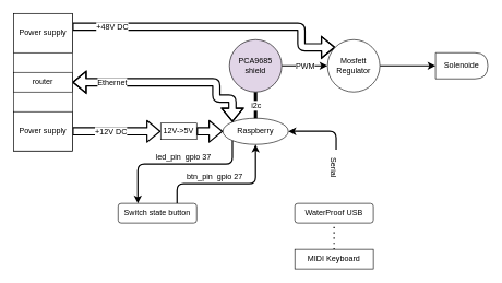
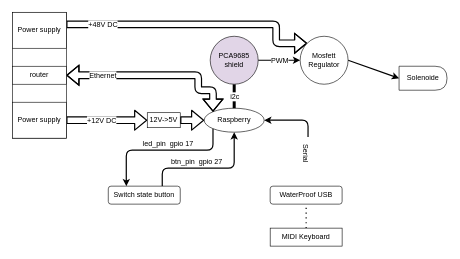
- <mxCell id="22" value="Solenoide" style="shape=delay;whiteSpace=wrap;html=1;fontSize=12;" parent="1" vertex="1"><mxGeometry x="665" y="80" width="80" height="40" as="geometry" /></mxCell>
+ <mxCell id="22" value="Solenoide" style="shape=delay;whiteSpace=wrap;html=1;fontSize=12;" parent="1" vertex="1"><mxGeometry x="665" y="110" width="80" height="40" as="geometry" /></mxCell>
- <mxCell id="6" value="led_pin&amp;nbsp; gpio 37" style="text;strokeColor=none;align=center;fillColor=none;html=1;verticalAlign=middle;whiteSpace=wrap;rounded=0;fontSize=12;" parent="1" vertex="1"><mxGeometry x="235" y="225" width="90" height="30" as="geometry" /></mxCell>
+ <mxCell id="6" value="led_pin&amp;nbsp; gpio 17" style="text;strokeColor=none;align=center;fillColor=none;html=1;verticalAlign=middle;whiteSpace=wrap;rounded=0;fontSize=12;" parent="1" vertex="1"><mxGeometry x="235" y="225" width="90" height="30" as="geometry" /></mxCell>
